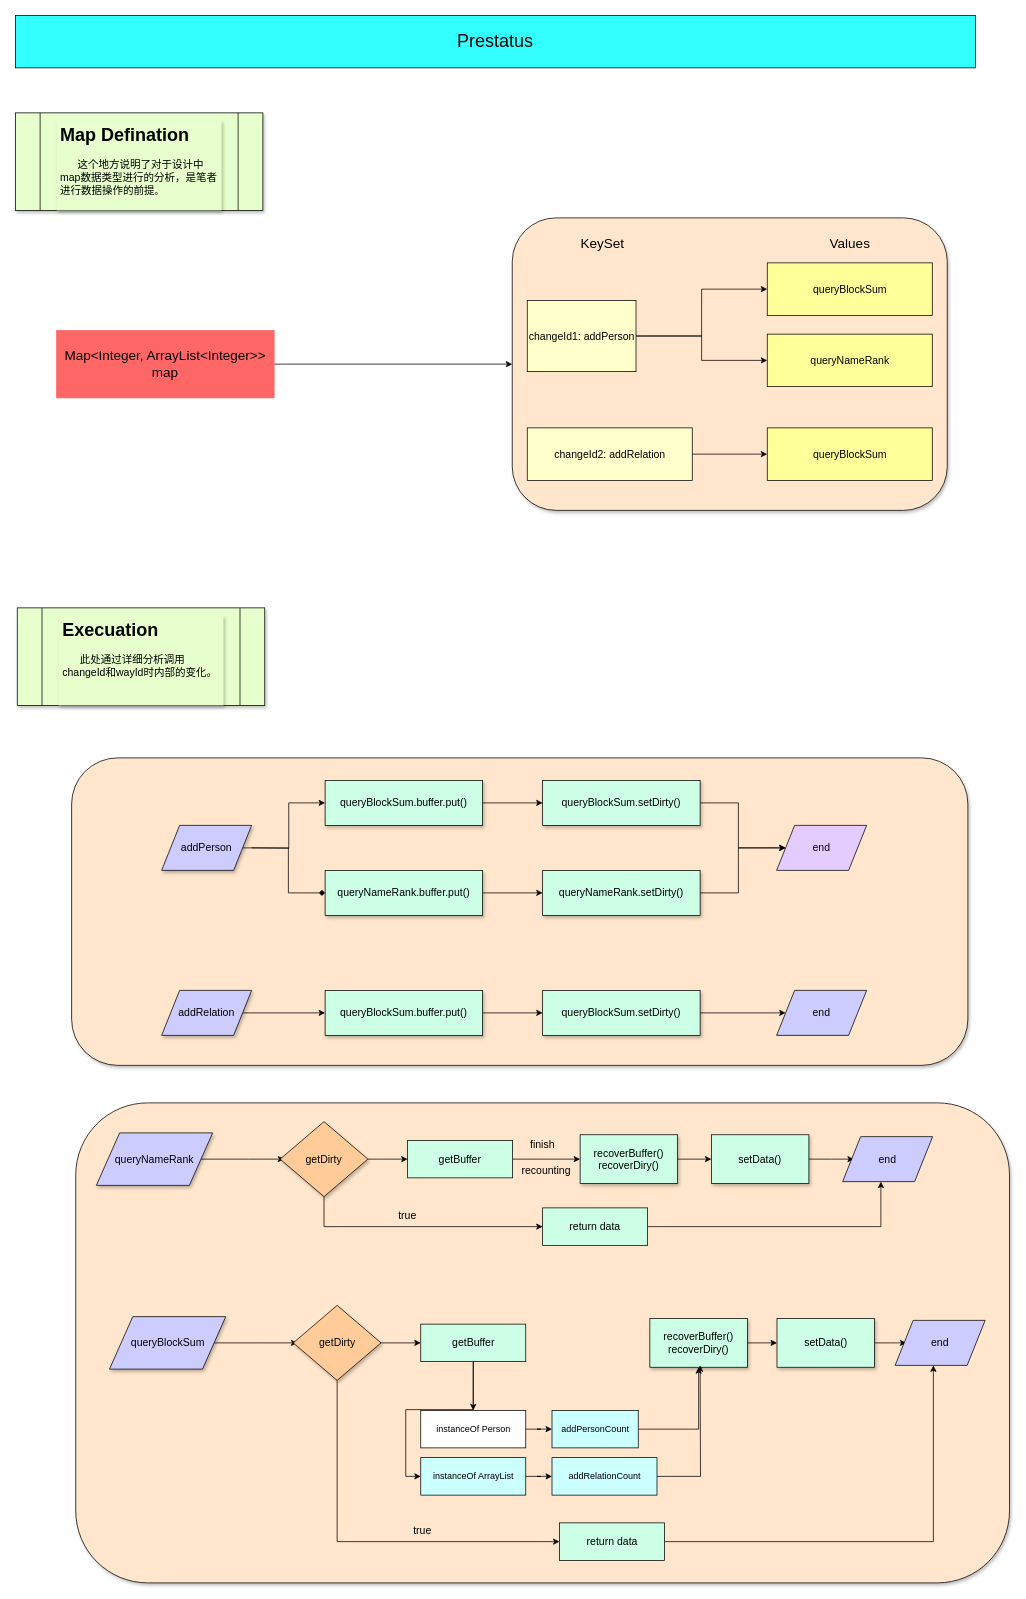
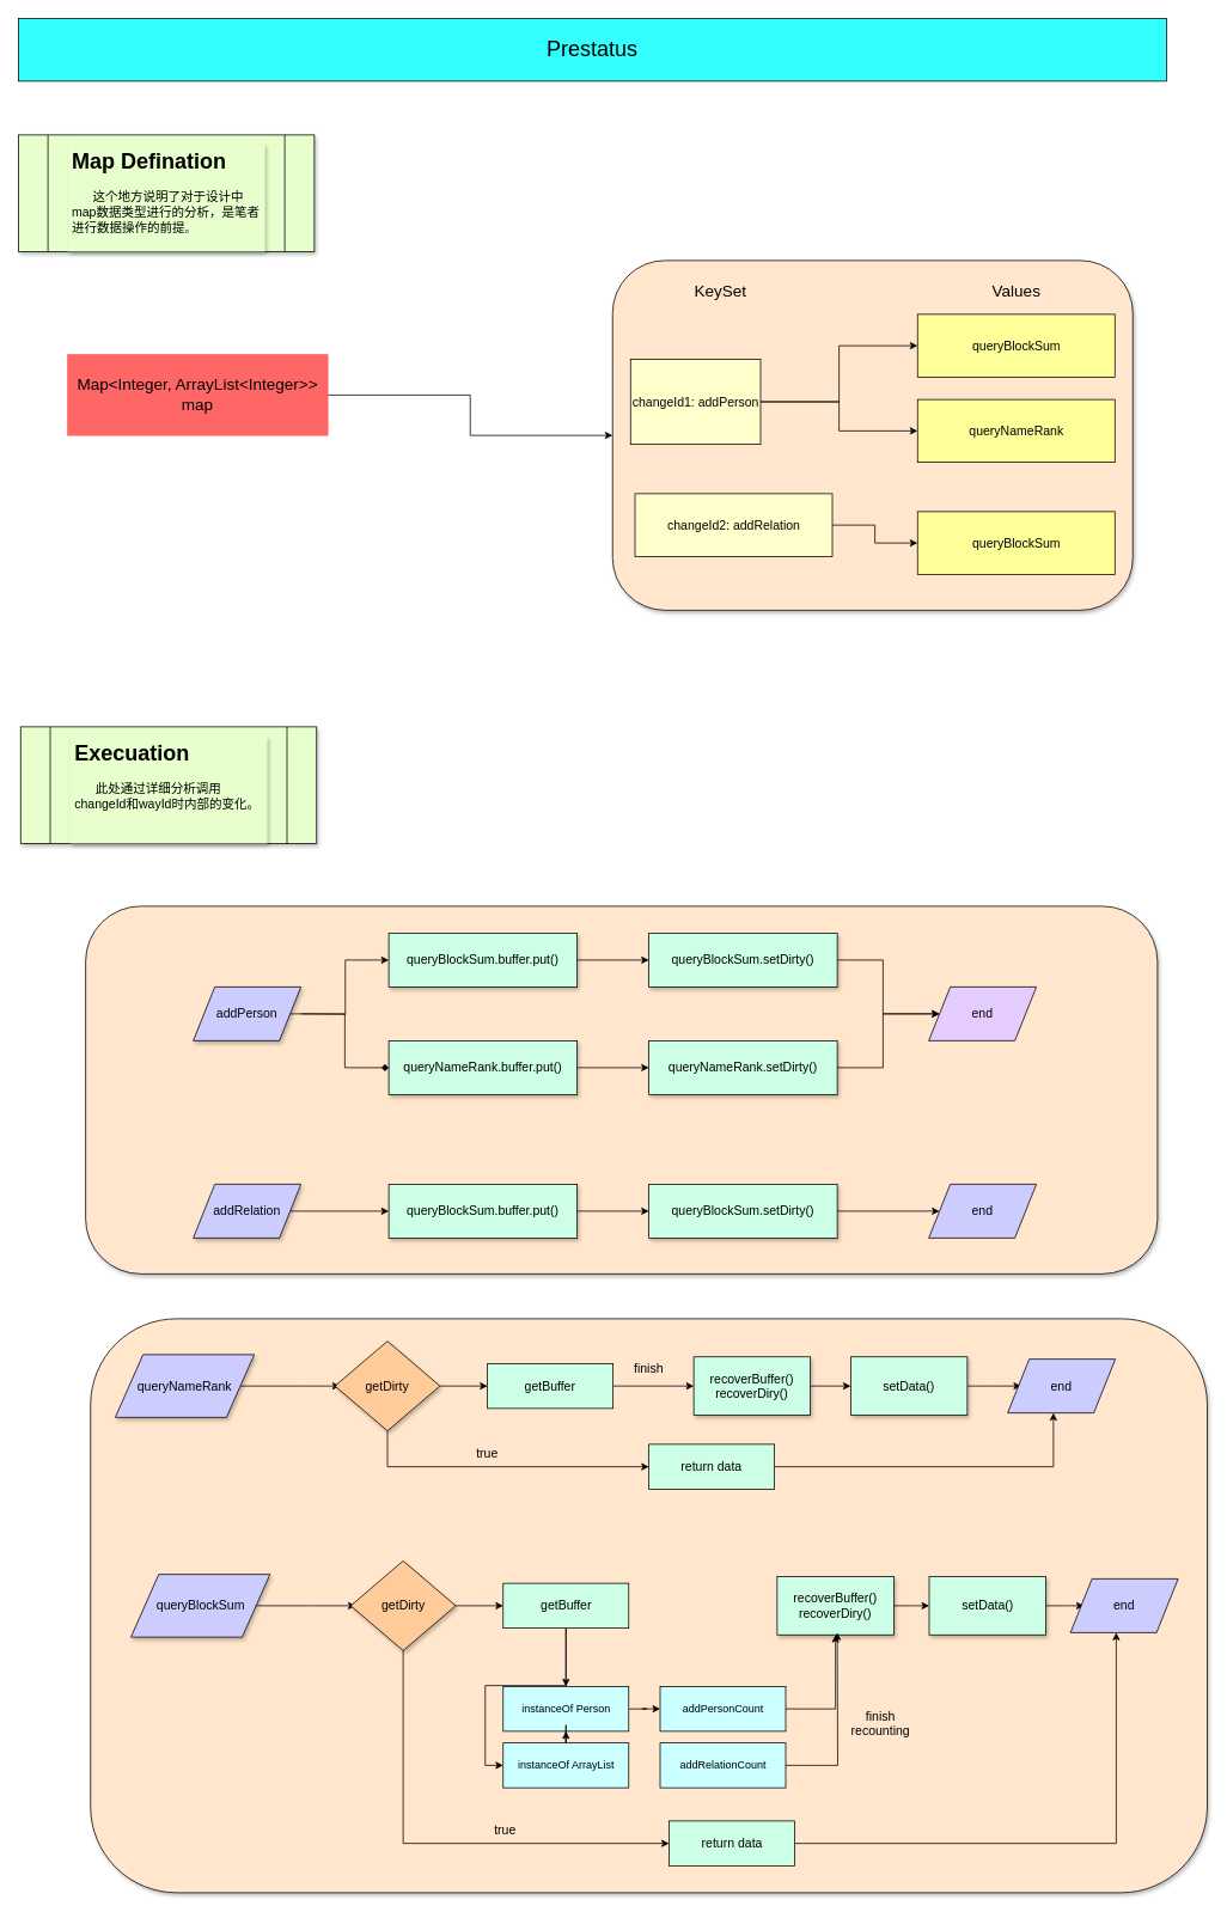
- <mxCell id="8" value="&lt;font style=&quot;font-size: 18px&quot;&gt;Map&amp;lt;Integer, ArrayList&amp;lt;Integer&amp;gt;&amp;gt; map&lt;/font&gt;" style="rounded=0;whiteSpace=wrap;html=1;strokeColor=#FF6666;fillColor=#FF6666;" vertex="1" parent="1"><mxGeometry x="75" y="440" width="290" height="90" as="geometry" /></mxCell>
+ <mxCell id="8" value="&lt;font style=&quot;font-size: 18px&quot;&gt;Map&amp;lt;Integer, ArrayList&amp;lt;Integer&amp;gt;&amp;gt; map&lt;/font&gt;" style="rounded=0;whiteSpace=wrap;html=1;strokeColor=#FF6666;fillColor=#FF6666;" vertex="1" parent="1"><mxGeometry x="75" y="395" width="290" height="90" as="geometry" /></mxCell>
- <mxCell id="17" value="&lt;font style=&quot;font-size: 14px&quot;&gt;changeId2: addRelation&lt;/font&gt;" style="rounded=0;whiteSpace=wrap;html=1;fillColor=#FFFFCC;" vertex="1" parent="1"><mxGeometry x="702.5" y="570" width="220" height="70" as="geometry" /></mxCell>
+ <mxCell id="17" value="&lt;font style=&quot;font-size: 14px&quot;&gt;changeId2: addRelation&lt;/font&gt;" style="rounded=0;whiteSpace=wrap;html=1;fillColor=#FFFFCC;" vertex="1" parent="1"><mxGeometry x="707.5" y="550" width="220" height="70" as="geometry" /></mxCell>
- <mxCell id="57" value="&lt;font style=&quot;font-size: 14px&quot;&gt;recounting&lt;/font&gt;" style="text;html=1;strokeColor=none;fillColor=none;align=center;verticalAlign=middle;whiteSpace=wrap;rounded=0;shadow=1;" vertex="1" parent="1"><mxGeometry x="708" y="1550" width="40" height="20" as="geometry" /></mxCell>
- <mxCell id="69" value="instanceOf Person" style="rounded=0;whiteSpace=wrap;html=1;fillColor=#ffffff;" vertex="1" parent="1"><mxGeometry x="560.5" y="1880" width="140" height="50" as="geometry" /></mxCell>
+ <mxCell id="69" value="instanceOf Person" style="rounded=0;whiteSpace=wrap;html=1;fillColor=#CCFFFF;" vertex="1" parent="1"><mxGeometry x="560.5" y="1880" width="140" height="50" as="geometry" /></mxCell>
- <mxCell id="71" value="addPersonCount" style="rounded=0;whiteSpace=wrap;html=1;fillColor=#CCFFFF;" vertex="1" parent="1"><mxGeometry x="735.5" y="1880" width="115" height="50" as="geometry" /></mxCell>
+ <mxCell id="71" value="addPersonCount" style="rounded=0;whiteSpace=wrap;html=1;fillColor=#CCFFFF;" vertex="1" parent="1"><mxGeometry x="735.5" y="1880" width="140" height="50" as="geometry" /></mxCell>
+ <mxCell id="82" value="&lt;font style=&quot;font-size: 14px&quot;&gt;finish&lt;br&gt;recounting&lt;/font&gt;" style="text;html=1;strokeColor=none;fillColor=none;align=center;verticalAlign=middle;whiteSpace=wrap;rounded=0;shadow=1;" vertex="1" parent="1"><mxGeometry x="948" y="1898" width="67" height="45" as="geometry" /></mxCell>
- <mxCell id="78" value="" style="edgeStyle=orthogonalEdgeStyle;rounded=0;orthogonalLoop=1;jettySize=auto;html=1;" edge="1" parent="1" source="79" target="81"><mxGeometry relative="1" as="geometry" /></mxCell>
+ <mxCell id="78" value="" style="edgeStyle=orthogonalEdgeStyle;rounded=0;orthogonalLoop=1;jettySize=auto;html=1;" edge="1" parent="1" source="79" target="69"><mxGeometry relative="1" as="geometry" /></mxCell>
